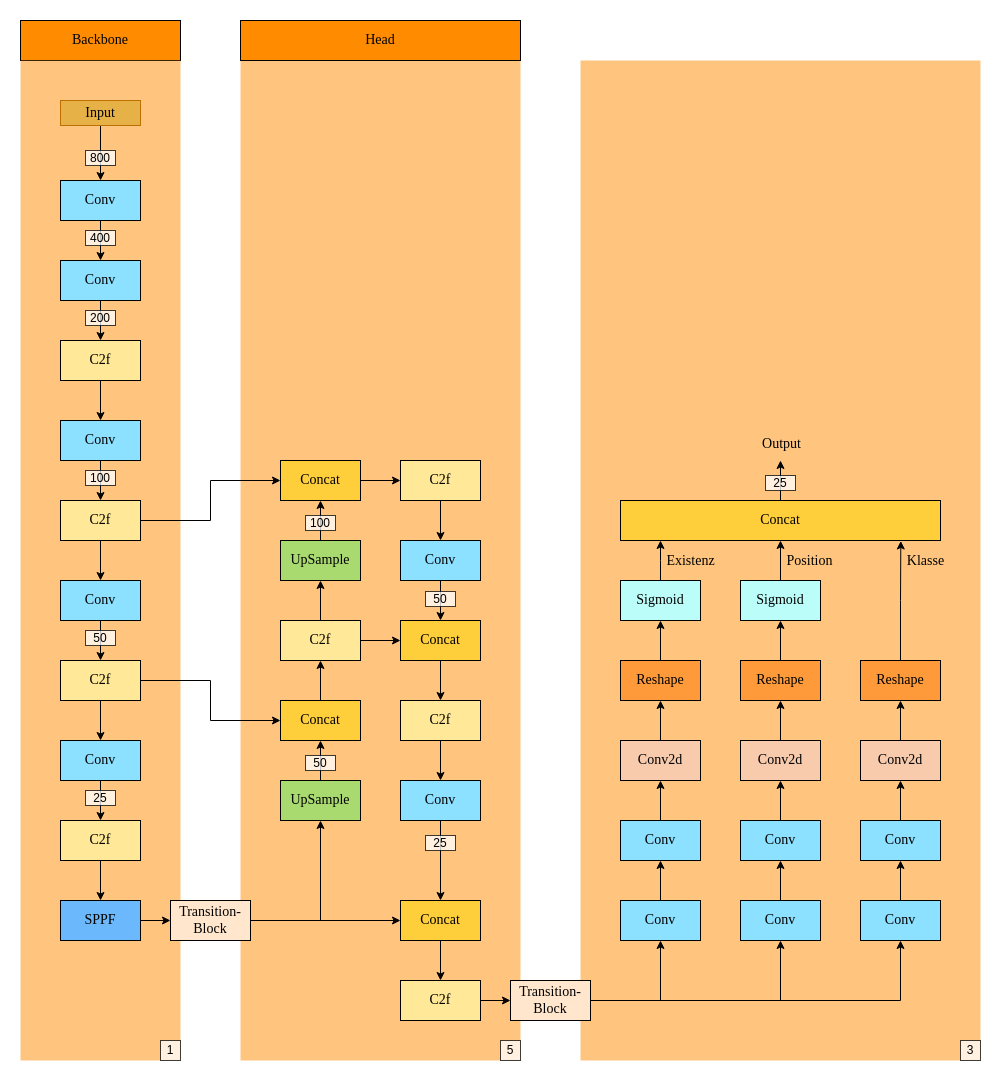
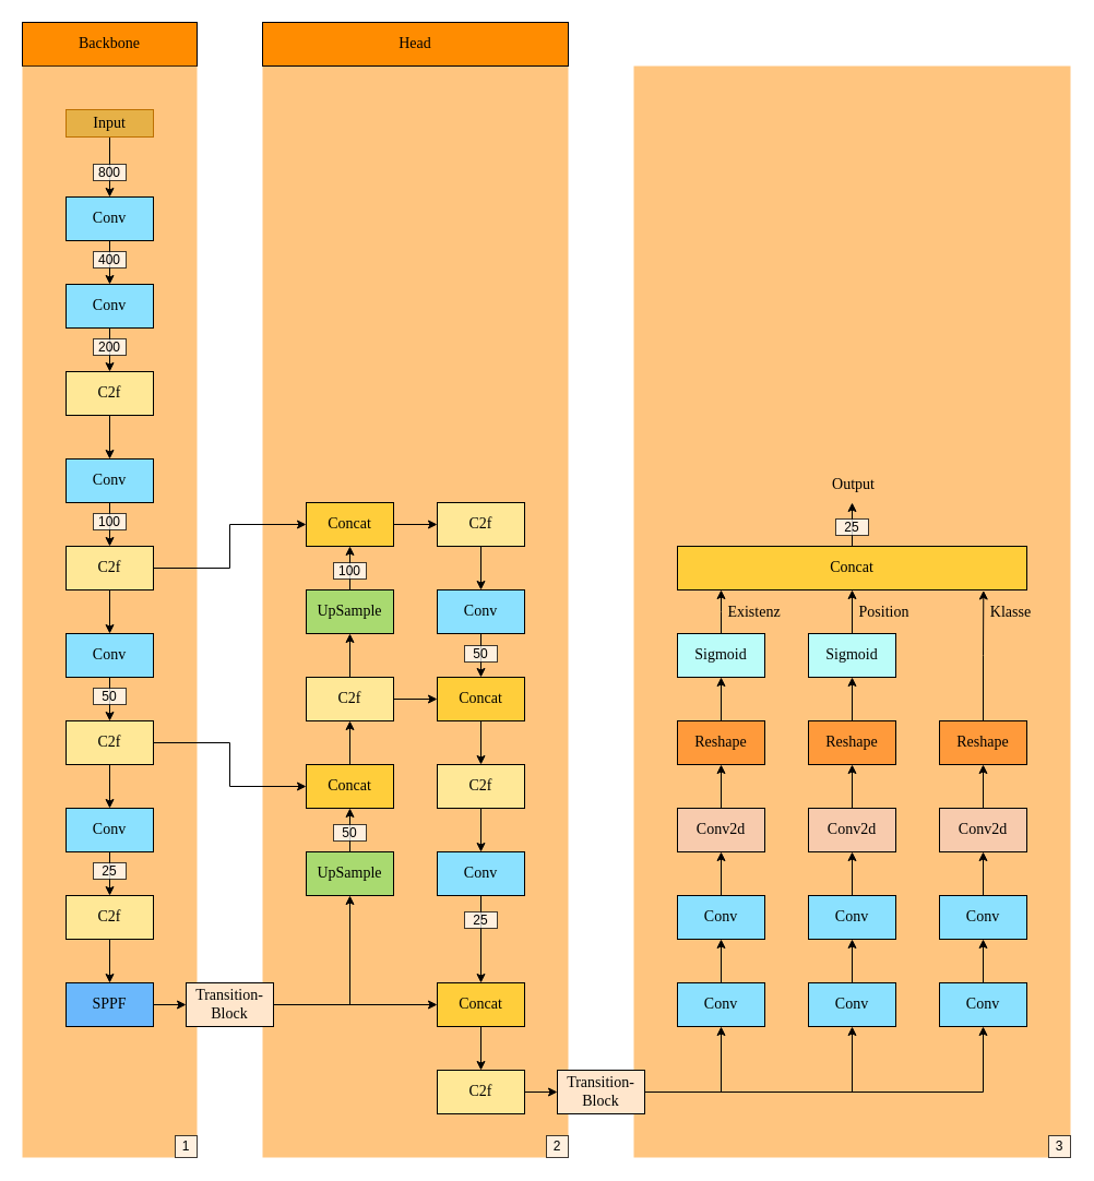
- <mxCell id="90" value="5" style="whiteSpace=wrap;html=1;opacity=75;" parent="1" vertex="1"><mxGeometry x="500" y="1040" width="20" height="20" as="geometry" /></mxCell>
+ <mxCell id="90" value="2" style="whiteSpace=wrap;html=1;opacity=75;" parent="1" vertex="1"><mxGeometry x="500" y="1040" width="20" height="20" as="geometry" /></mxCell>
